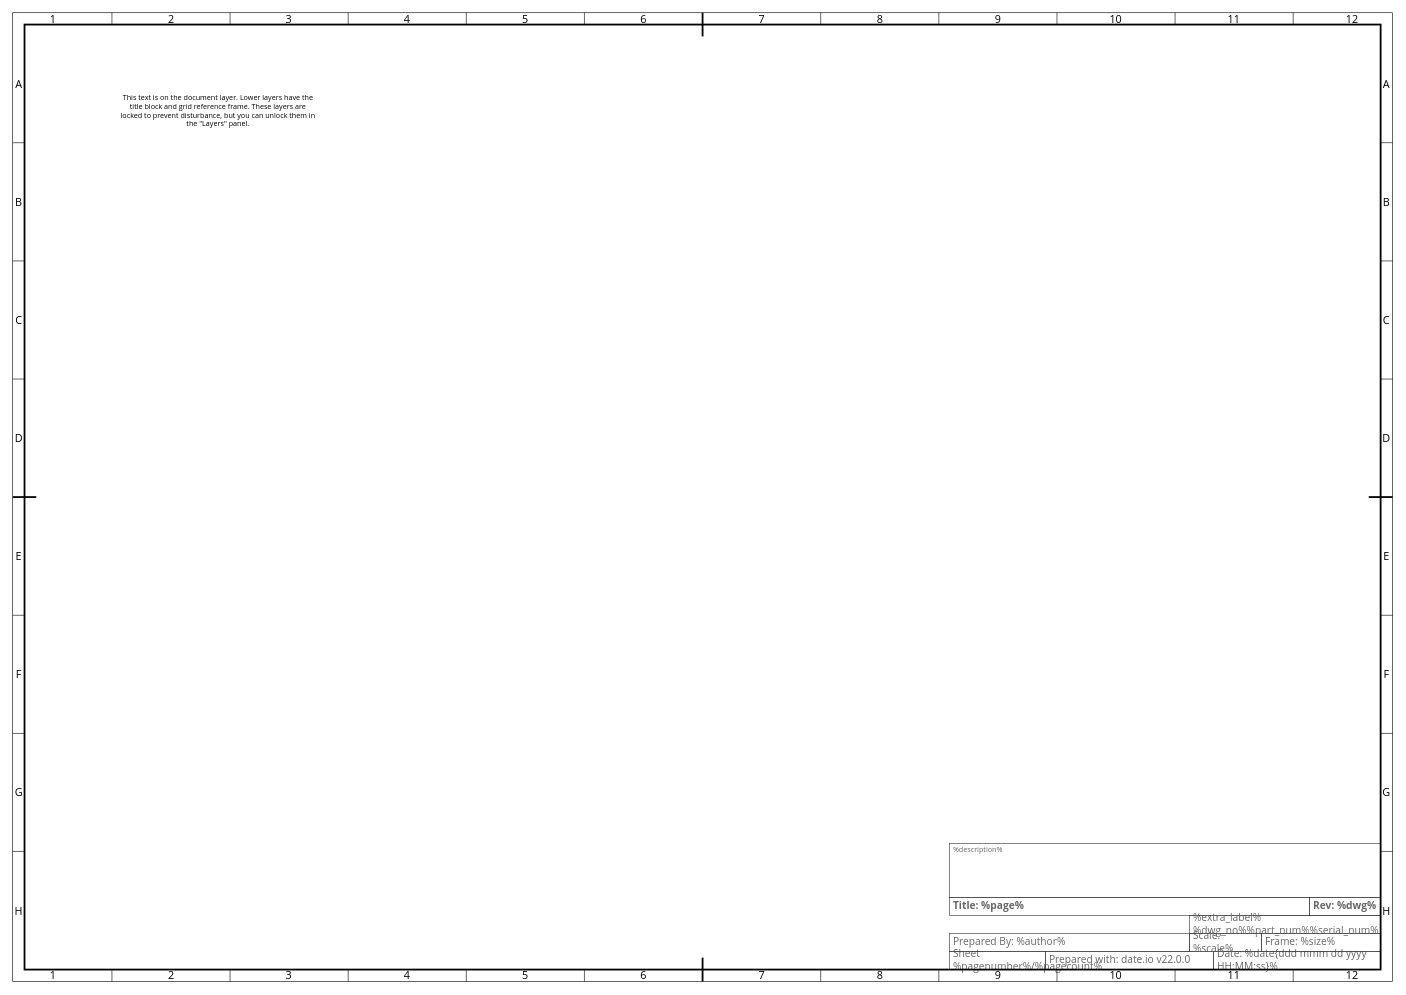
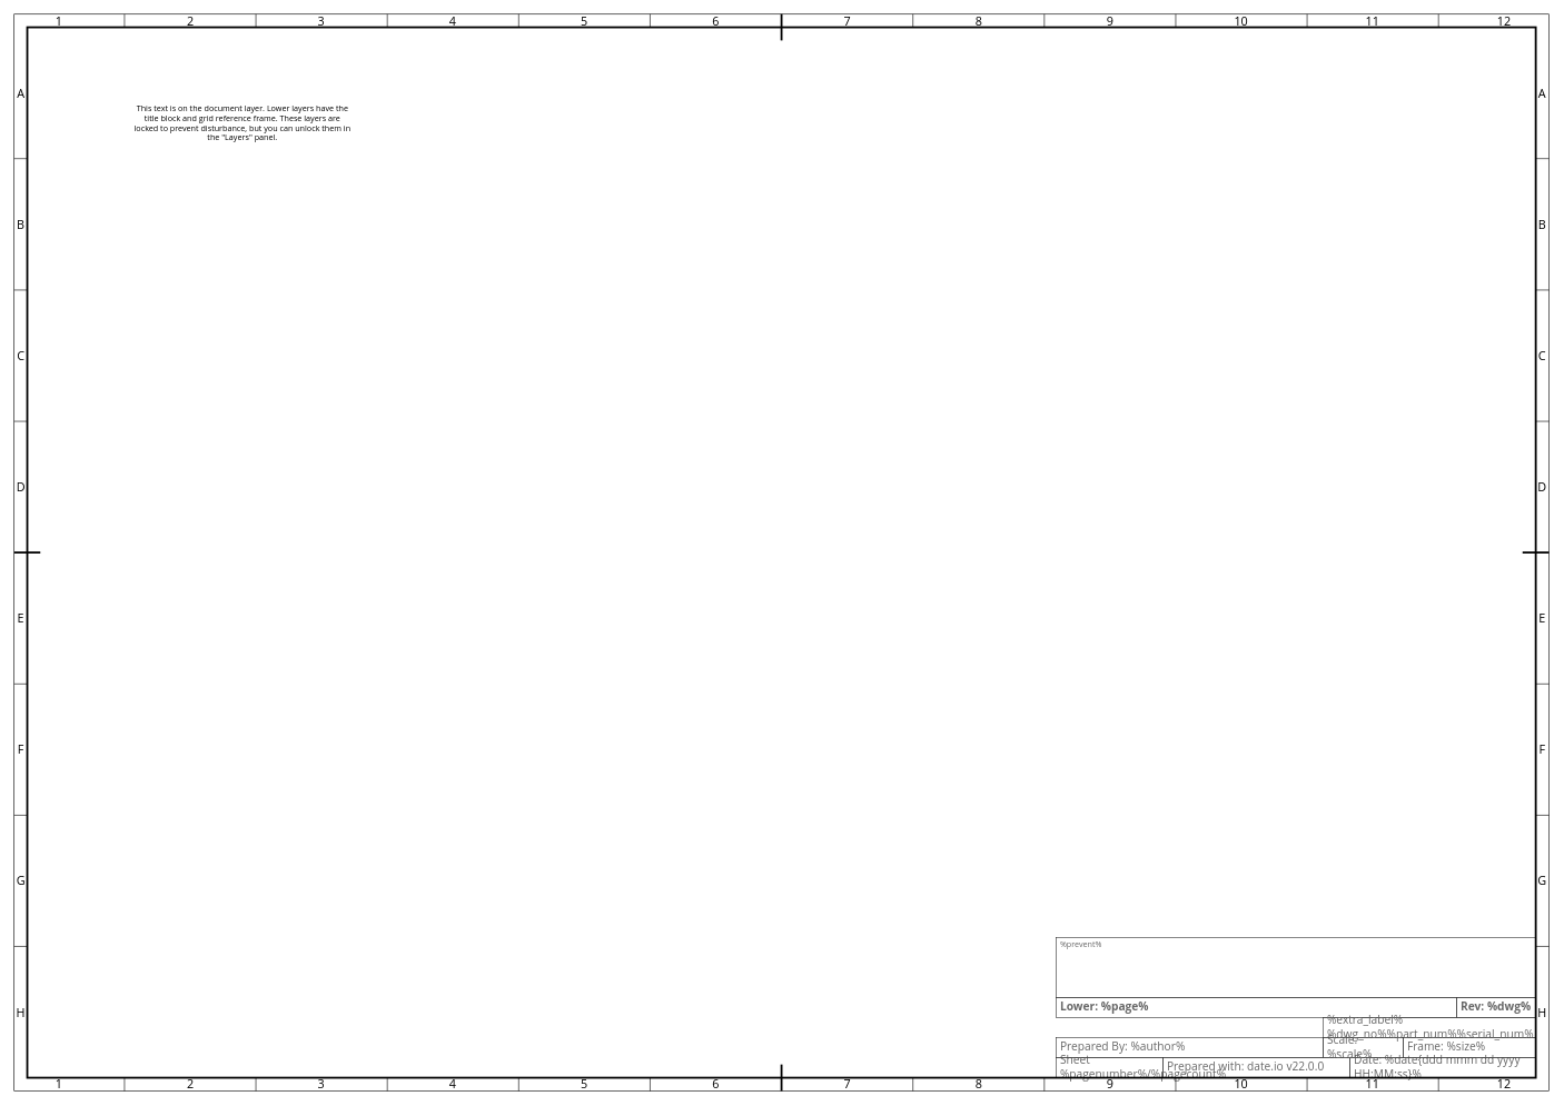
- <mxCell id="8" value="&lt;div align=&quot;left&quot;&gt;%description%&lt;/div&gt;" style="strokeWidth=1;shadow=0;dashed=0;html=1;shape=mxgraph.mockup.text.textBox;fontColor=#666666;align=left;verticalAlign=top;fontSize=12;spacingLeft=4;spacingTop=-3;whiteSpace=wrap;strokeColor=#333333;mainText=;fillColor=none;fontFamily=Open Sans;movable=1;resizable=1;rotatable=1;deletable=1;editable=1;locked=0;connectable=1;" parent="1" vertex="1"><mxGeometry x="1581.71" y="1405.17" width="718.5" height="90" as="geometry" /></mxCell>
+ <mxCell id="8" value="&lt;div align=&quot;left&quot;&gt;%prevent%&lt;/div&gt;" style="strokeWidth=1;shadow=0;dashed=0;html=1;shape=mxgraph.mockup.text.textBox;fontColor=#666666;align=left;verticalAlign=top;fontSize=12;spacingLeft=4;spacingTop=-3;whiteSpace=wrap;strokeColor=#333333;mainText=;fillColor=none;fontFamily=Open Sans;movable=1;resizable=1;rotatable=1;deletable=1;editable=1;locked=0;connectable=1;" parent="1" vertex="1"><mxGeometry x="1581.71" y="1405.17" width="718.5" height="90" as="geometry" /></mxCell>
- <mxCell id="7" value="&lt;b&gt;Title: %page%&lt;/b&gt;" style="strokeWidth=1;shadow=0;dashed=0;align=center;html=1;shape=mxgraph.mockup.text.textBox;fontColor=#666666;align=left;fontSize=17;spacingLeft=4;spacingTop=-3;whiteSpace=wrap;strokeColor=#333333;mainText=;fillColor=none;fontFamily=Open Sans;movable=1;resizable=1;rotatable=1;deletable=1;editable=1;locked=0;connectable=1;" parent="1" vertex="1"><mxGeometry x="1581.71" y="1495.17" width="600" height="30" as="geometry" /></mxCell>
+ <mxCell id="7" value="&lt;b&gt;Lower: %page%&lt;/b&gt;" style="strokeWidth=1;shadow=0;dashed=0;align=center;html=1;shape=mxgraph.mockup.text.textBox;fontColor=#666666;align=left;fontSize=17;spacingLeft=4;spacingTop=-3;whiteSpace=wrap;strokeColor=#333333;mainText=;fillColor=none;fontFamily=Open Sans;movable=1;resizable=1;rotatable=1;deletable=1;editable=1;locked=0;connectable=1;" parent="1" vertex="1"><mxGeometry x="1581.71" y="1495.17" width="600" height="30" as="geometry" /></mxCell>
